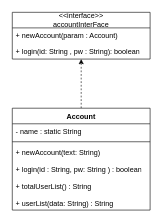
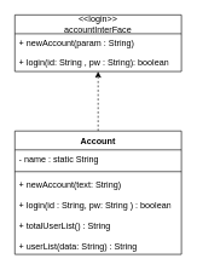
- <mxCell id="7" value="&lt;div&gt;&amp;lt;&amp;lt;interface&amp;gt;&amp;gt;&lt;/div&gt;accountInterFace" style="swimlane;fontStyle=0;childLayout=stackLayout;horizontal=1;startSize=26;fillColor=none;horizontalStack=0;resizeParent=1;resizeParentMax=0;resizeLast=0;collapsible=1;marginBottom=0;whiteSpace=wrap;html=1;" vertex="1" parent="1"><mxGeometry x="20" y="20" width="230" height="78" as="geometry" /></mxCell>
+ <mxCell id="7" value="&lt;div&gt;&amp;lt;&amp;lt;login&amp;gt;&amp;gt;&lt;/div&gt;accountInterFace" style="swimlane;fontStyle=0;childLayout=stackLayout;horizontal=1;startSize=26;fillColor=none;horizontalStack=0;resizeParent=1;resizeParentMax=0;resizeLast=0;collapsible=1;marginBottom=0;whiteSpace=wrap;html=1;" vertex="1" parent="1"><mxGeometry x="20" y="20" width="230" height="78" as="geometry" /></mxCell>
- <mxCell id="8" value="+ newAccount(param : Account)&amp;nbsp;" style="text;strokeColor=none;fillColor=none;align=left;verticalAlign=top;spacingLeft=4;spacingRight=4;overflow=hidden;rotatable=0;points=[[0,0.5],[1,0.5]];portConstraint=eastwest;whiteSpace=wrap;html=1;" vertex="1" parent="7"><mxGeometry y="26" width="230" height="26" as="geometry" /></mxCell>
+ <mxCell id="8" value="+ newAccount(param : String)&amp;nbsp;" style="text;strokeColor=none;fillColor=none;align=left;verticalAlign=top;spacingLeft=4;spacingRight=4;overflow=hidden;rotatable=0;points=[[0,0.5],[1,0.5]];portConstraint=eastwest;whiteSpace=wrap;html=1;" vertex="1" parent="7"><mxGeometry y="26" width="230" height="26" as="geometry" /></mxCell>
